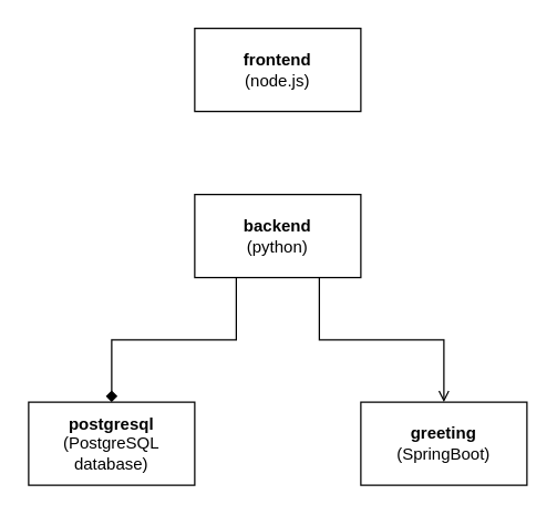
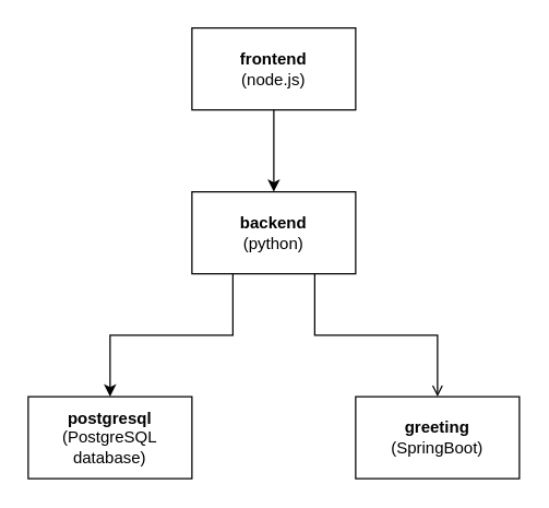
+ <mxCell id="2" style="edgeStyle=orthogonalEdgeStyle;rounded=0;orthogonalLoop=1;jettySize=auto;html=1;entryX=0.5;entryY=0;entryDx=0;entryDy=0;" parent="1" source="3" target="6" edge="1"><mxGeometry relative="1" as="geometry" /></mxCell>
- <mxCell id="5" style="edgeStyle=orthogonalEdgeStyle;rounded=0;orthogonalLoop=1;jettySize=auto;html=1;exitX=0.25;exitY=1;exitDx=0;exitDy=0;endArrow=diamond;" parent="1" source="6" target="8" edge="1"><mxGeometry relative="1" as="geometry" /></mxCell>
+ <mxCell id="5" style="edgeStyle=orthogonalEdgeStyle;rounded=0;orthogonalLoop=1;jettySize=auto;html=1;exitX=0.25;exitY=1;exitDx=0;exitDy=0;" parent="1" source="6" target="8" edge="1"><mxGeometry relative="1" as="geometry" /></mxCell>
